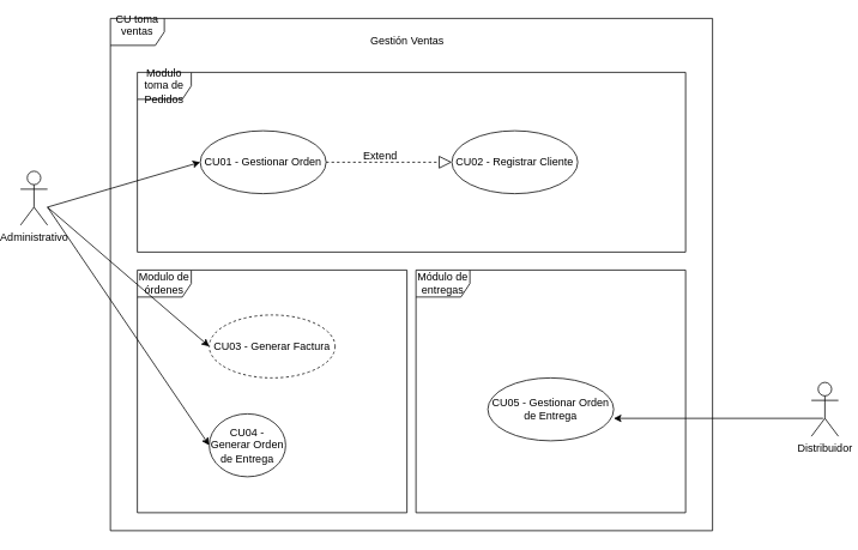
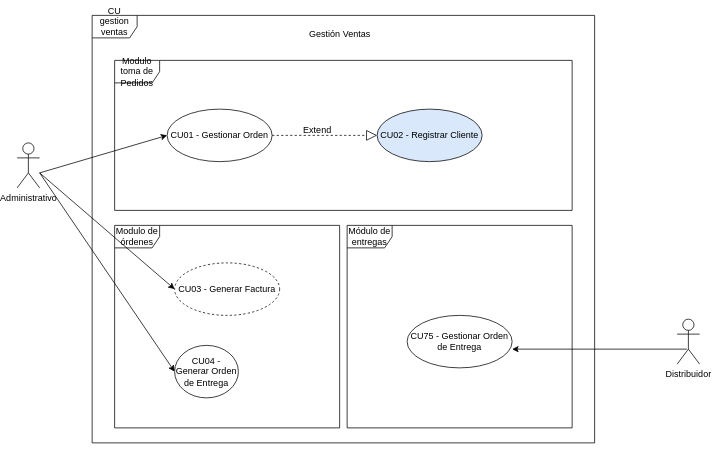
- <mxCell id="2" value="CU toma ventas&lt;div&gt;&lt;br&gt;&lt;/div&gt;" style="shape=umlFrame;whiteSpace=wrap;html=1;pointerEvents=0;" vertex="1" parent="1"><mxGeometry x="120" y="20" width="670" height="570" as="geometry" /></mxCell>
+ <mxCell id="2" value="CU gestion ventas&lt;div&gt;&lt;br&gt;&lt;/div&gt;" style="shape=umlFrame;whiteSpace=wrap;html=1;pointerEvents=0;" vertex="1" parent="1"><mxGeometry x="120" y="20" width="670" height="570" as="geometry" /></mxCell>
- <mxCell id="8" value="CU02 - Registrar Cliente" style="ellipse;whiteSpace=wrap;html=1;" vertex="1" parent="1"><mxGeometry x="500" y="145" width="140" height="70" as="geometry" /></mxCell>
+ <mxCell id="8" value="CU02 - Registrar Cliente" style="ellipse;whiteSpace=wrap;html=1;fillColor=#dae8fc;" vertex="1" parent="1"><mxGeometry x="500" y="145" width="140" height="70" as="geometry" /></mxCell>
- <mxCell id="15" value="CU05 - Gestionar Orden de Entrega" style="ellipse;whiteSpace=wrap;html=1;" vertex="1" parent="1"><mxGeometry x="540" y="420" width="140" height="70" as="geometry" /></mxCell>
+ <mxCell id="15" value="CU75 - Gestionar Orden de Entrega" style="ellipse;whiteSpace=wrap;html=1;" vertex="1" parent="1"><mxGeometry x="540" y="420" width="140" height="70" as="geometry" /></mxCell>
